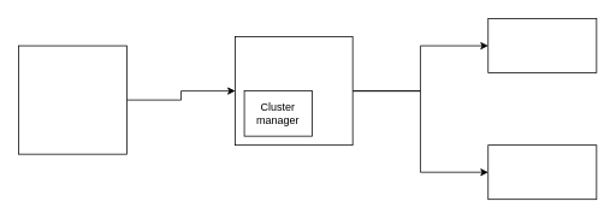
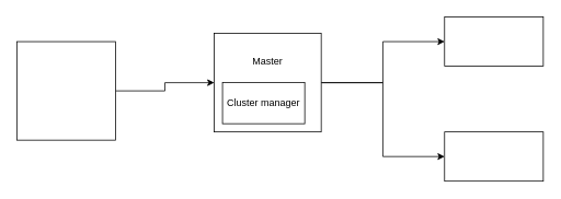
+ <mxCell id="10" value="Master" style="text;html=1;strokeColor=none;fillColor=none;align=center;verticalAlign=middle;whiteSpace=wrap;rounded=0;shadow=0;glass=0;sketch=0;" vertex="1" parent="1"><mxGeometry x="295" y="60" width="60" height="30" as="geometry" /></mxCell>
- <mxCell id="9" value="Cluster manager" style="rounded=0;whiteSpace=wrap;html=1;shadow=0;glass=0;sketch=0;" vertex="1" parent="1"><mxGeometry x="270" y="100" width="75" height="50" as="geometry" /></mxCell>
+ <mxCell id="9" value="Cluster manager" style="rounded=0;whiteSpace=wrap;html=1;shadow=0;glass=0;sketch=0;" vertex="1" parent="1"><mxGeometry x="270" y="100" width="100" height="50" as="geometry" /></mxCell>
